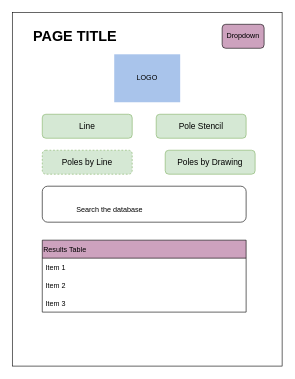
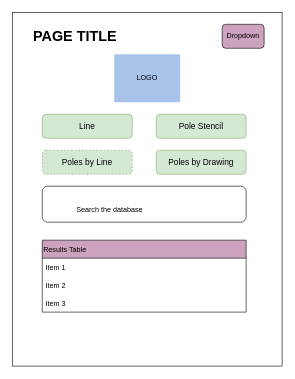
- <mxCell id="16" value="Poles by Drawing" style="rounded=1;whiteSpace=wrap;html=1;fontSize=14;fillColor=#d5e8d4;strokeColor=#82b366;" vertex="1" parent="1"><mxGeometry x="275" y="250" width="150" height="40" as="geometry" /></mxCell>
+ <mxCell id="16" value="Poles by Drawing" style="rounded=1;whiteSpace=wrap;html=1;fontSize=14;fillColor=#d5e8d4;strokeColor=#82b366;" vertex="1" parent="1"><mxGeometry x="260" y="250" width="150" height="40" as="geometry" /></mxCell>
